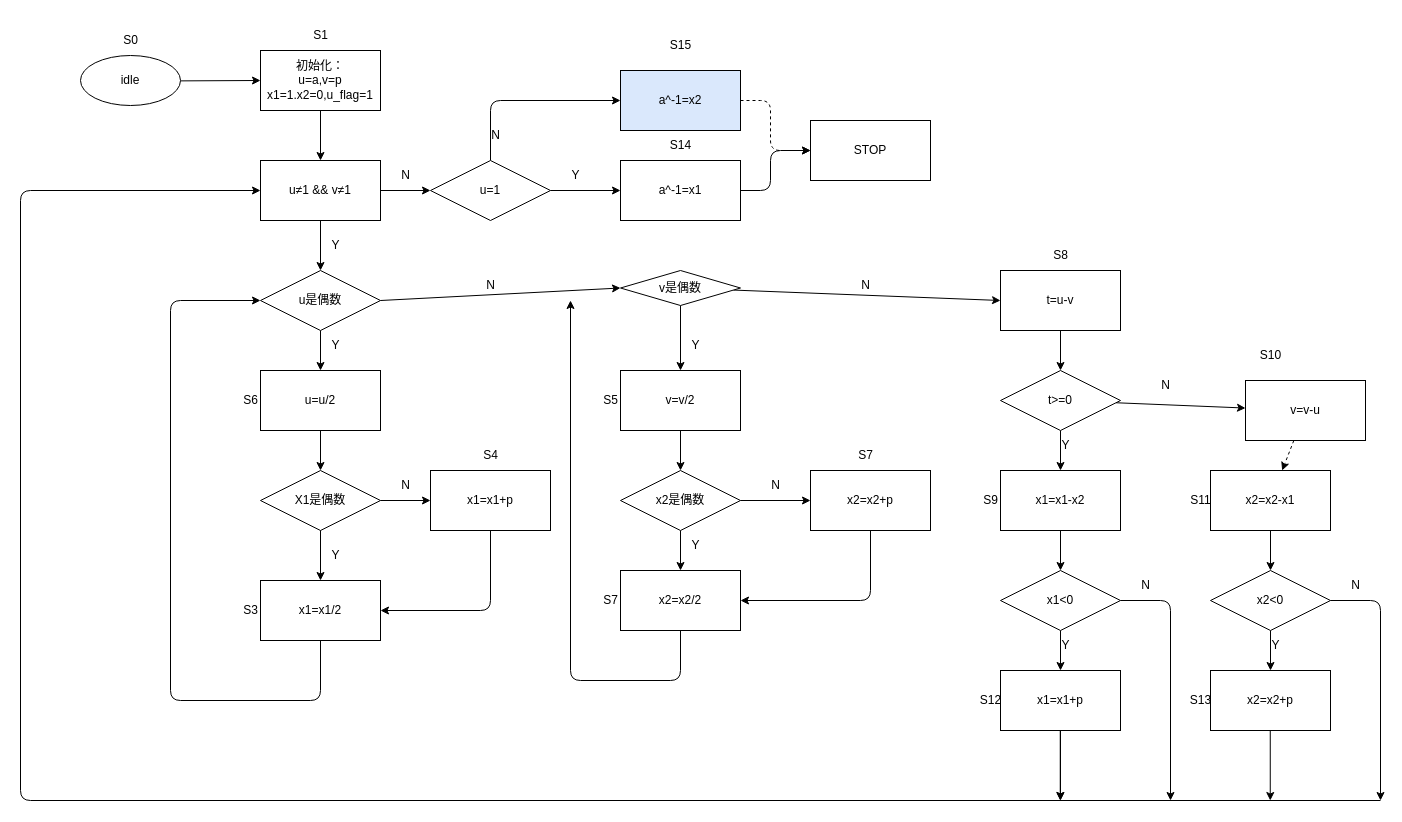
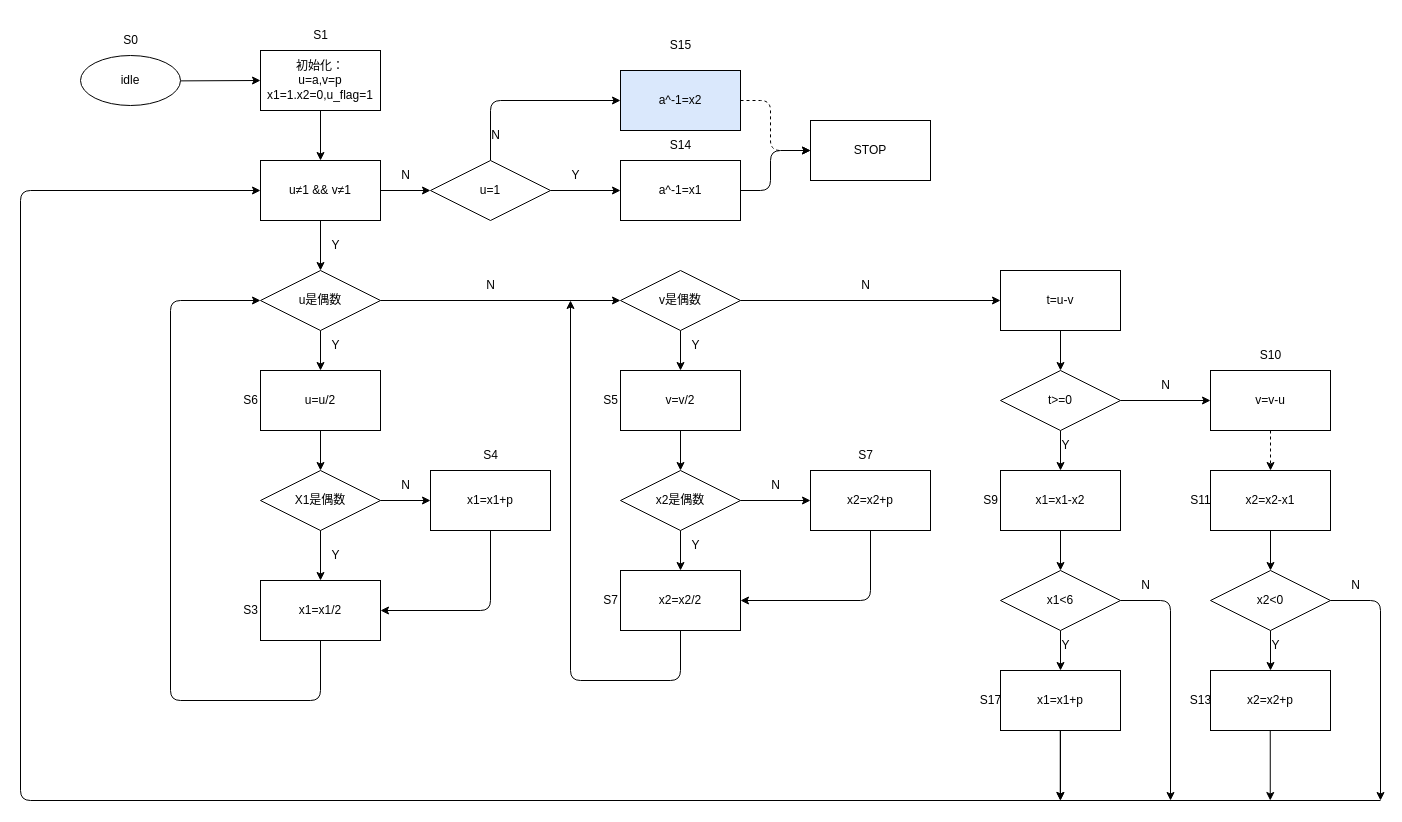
- <mxCell id="92" value="S8" style="text;html=1;align=center;verticalAlign=middle;resizable=0;points=[];autosize=1;strokeColor=none;fillColor=none;" parent="1" vertex="1"><mxGeometry x="1040" y="240" width="40" height="30" as="geometry" /></mxCell>
- <mxCell id="44" value="v是偶数" style="rhombus;whiteSpace=wrap;html=1;" parent="1" vertex="1"><mxGeometry x="620" y="270" width="120" height="35" as="geometry" /></mxCell>
+ <mxCell id="44" value="v是偶数" style="rhombus;whiteSpace=wrap;html=1;" parent="1" vertex="1"><mxGeometry x="620" y="270" width="120" height="60" as="geometry" /></mxCell>
- <mxCell id="70" value="v=v-u" style="whiteSpace=wrap;html=1;" parent="1" vertex="1"><mxGeometry x="1245" y="380" width="120" height="60" as="geometry" /></mxCell>
+ <mxCell id="70" value="v=v-u" style="whiteSpace=wrap;html=1;" parent="1" vertex="1"><mxGeometry x="1210" y="370" width="120" height="60" as="geometry" /></mxCell>
- <mxCell id="75" value="x1&amp;lt;0" style="rhombus;whiteSpace=wrap;html=1;" parent="1" vertex="1"><mxGeometry x="1000" y="570" width="120" height="60" as="geometry" /></mxCell>
+ <mxCell id="75" value="x1&amp;lt;6" style="rhombus;whiteSpace=wrap;html=1;" parent="1" vertex="1"><mxGeometry x="1000" y="570" width="120" height="60" as="geometry" /></mxCell>
- <mxCell id="86" value="S12" style="text;html=1;align=center;verticalAlign=middle;resizable=0;points=[];autosize=1;strokeColor=none;fillColor=none;" parent="1" vertex="1"><mxGeometry x="970" y="685" width="40" height="30" as="geometry" /></mxCell>
+ <mxCell id="86" value="S17" style="text;html=1;align=center;verticalAlign=middle;resizable=0;points=[];autosize=1;strokeColor=none;fillColor=none;" parent="1" vertex="1"><mxGeometry x="970" y="685" width="40" height="30" as="geometry" /></mxCell>
